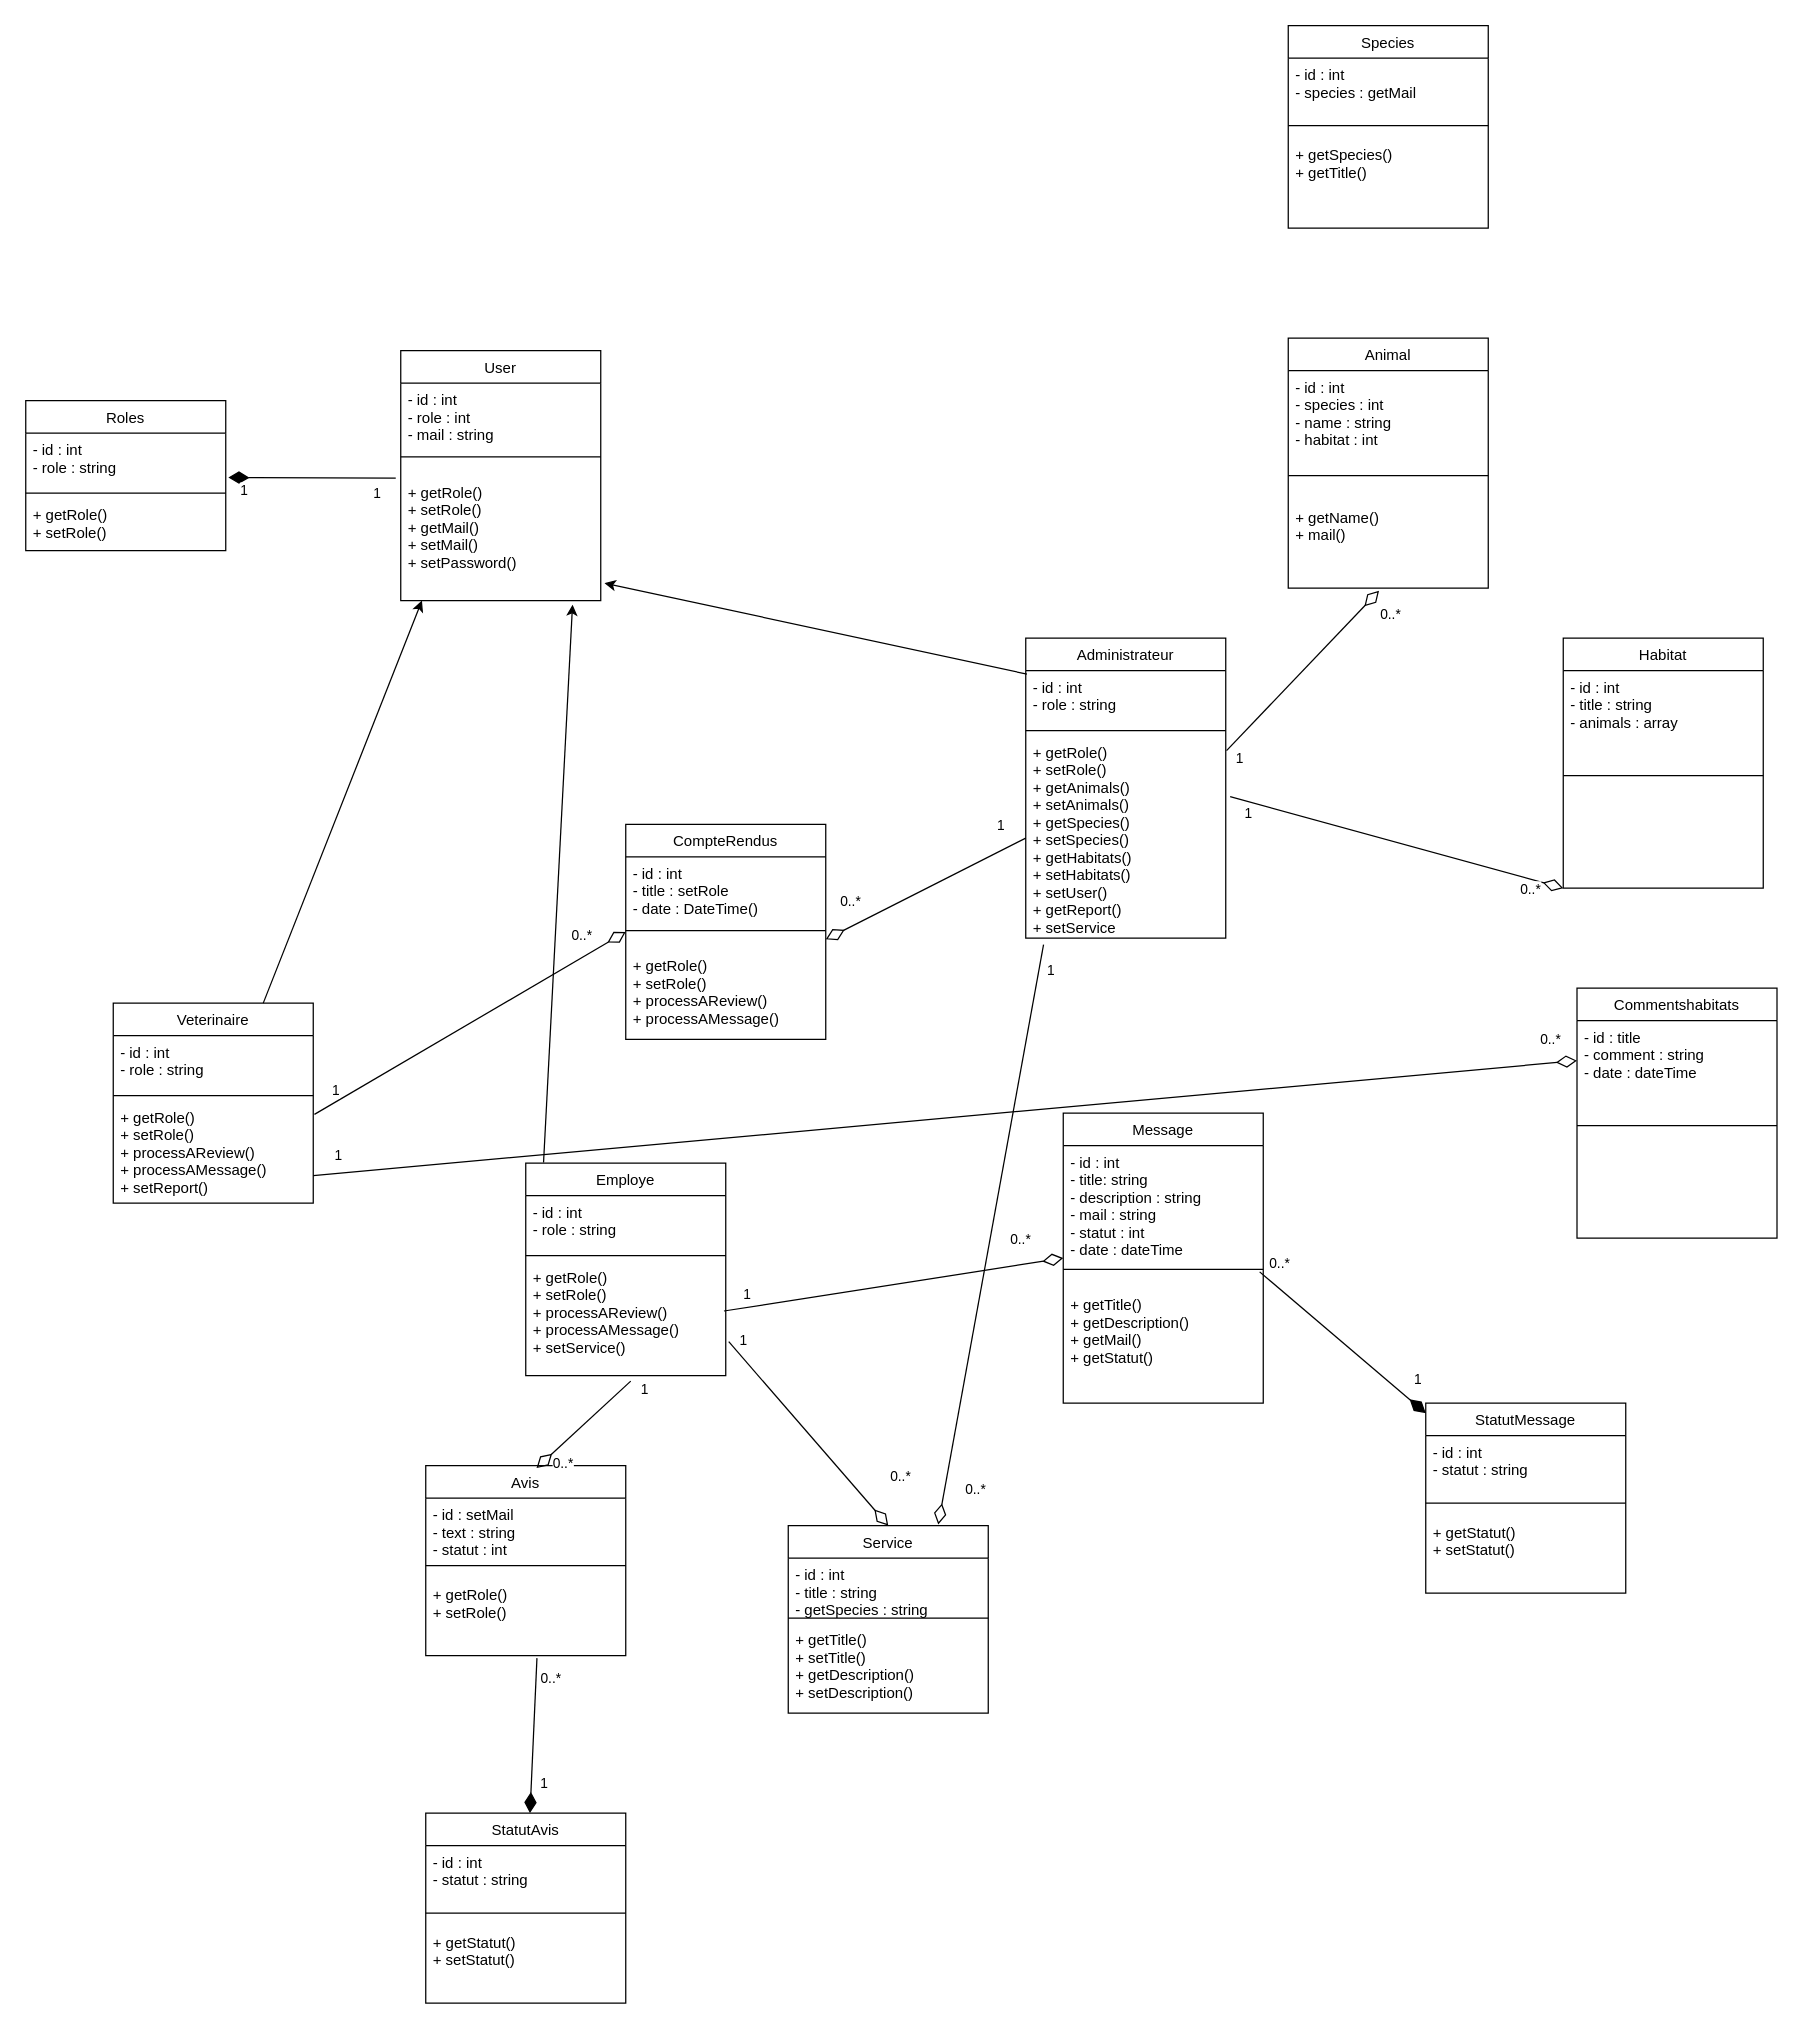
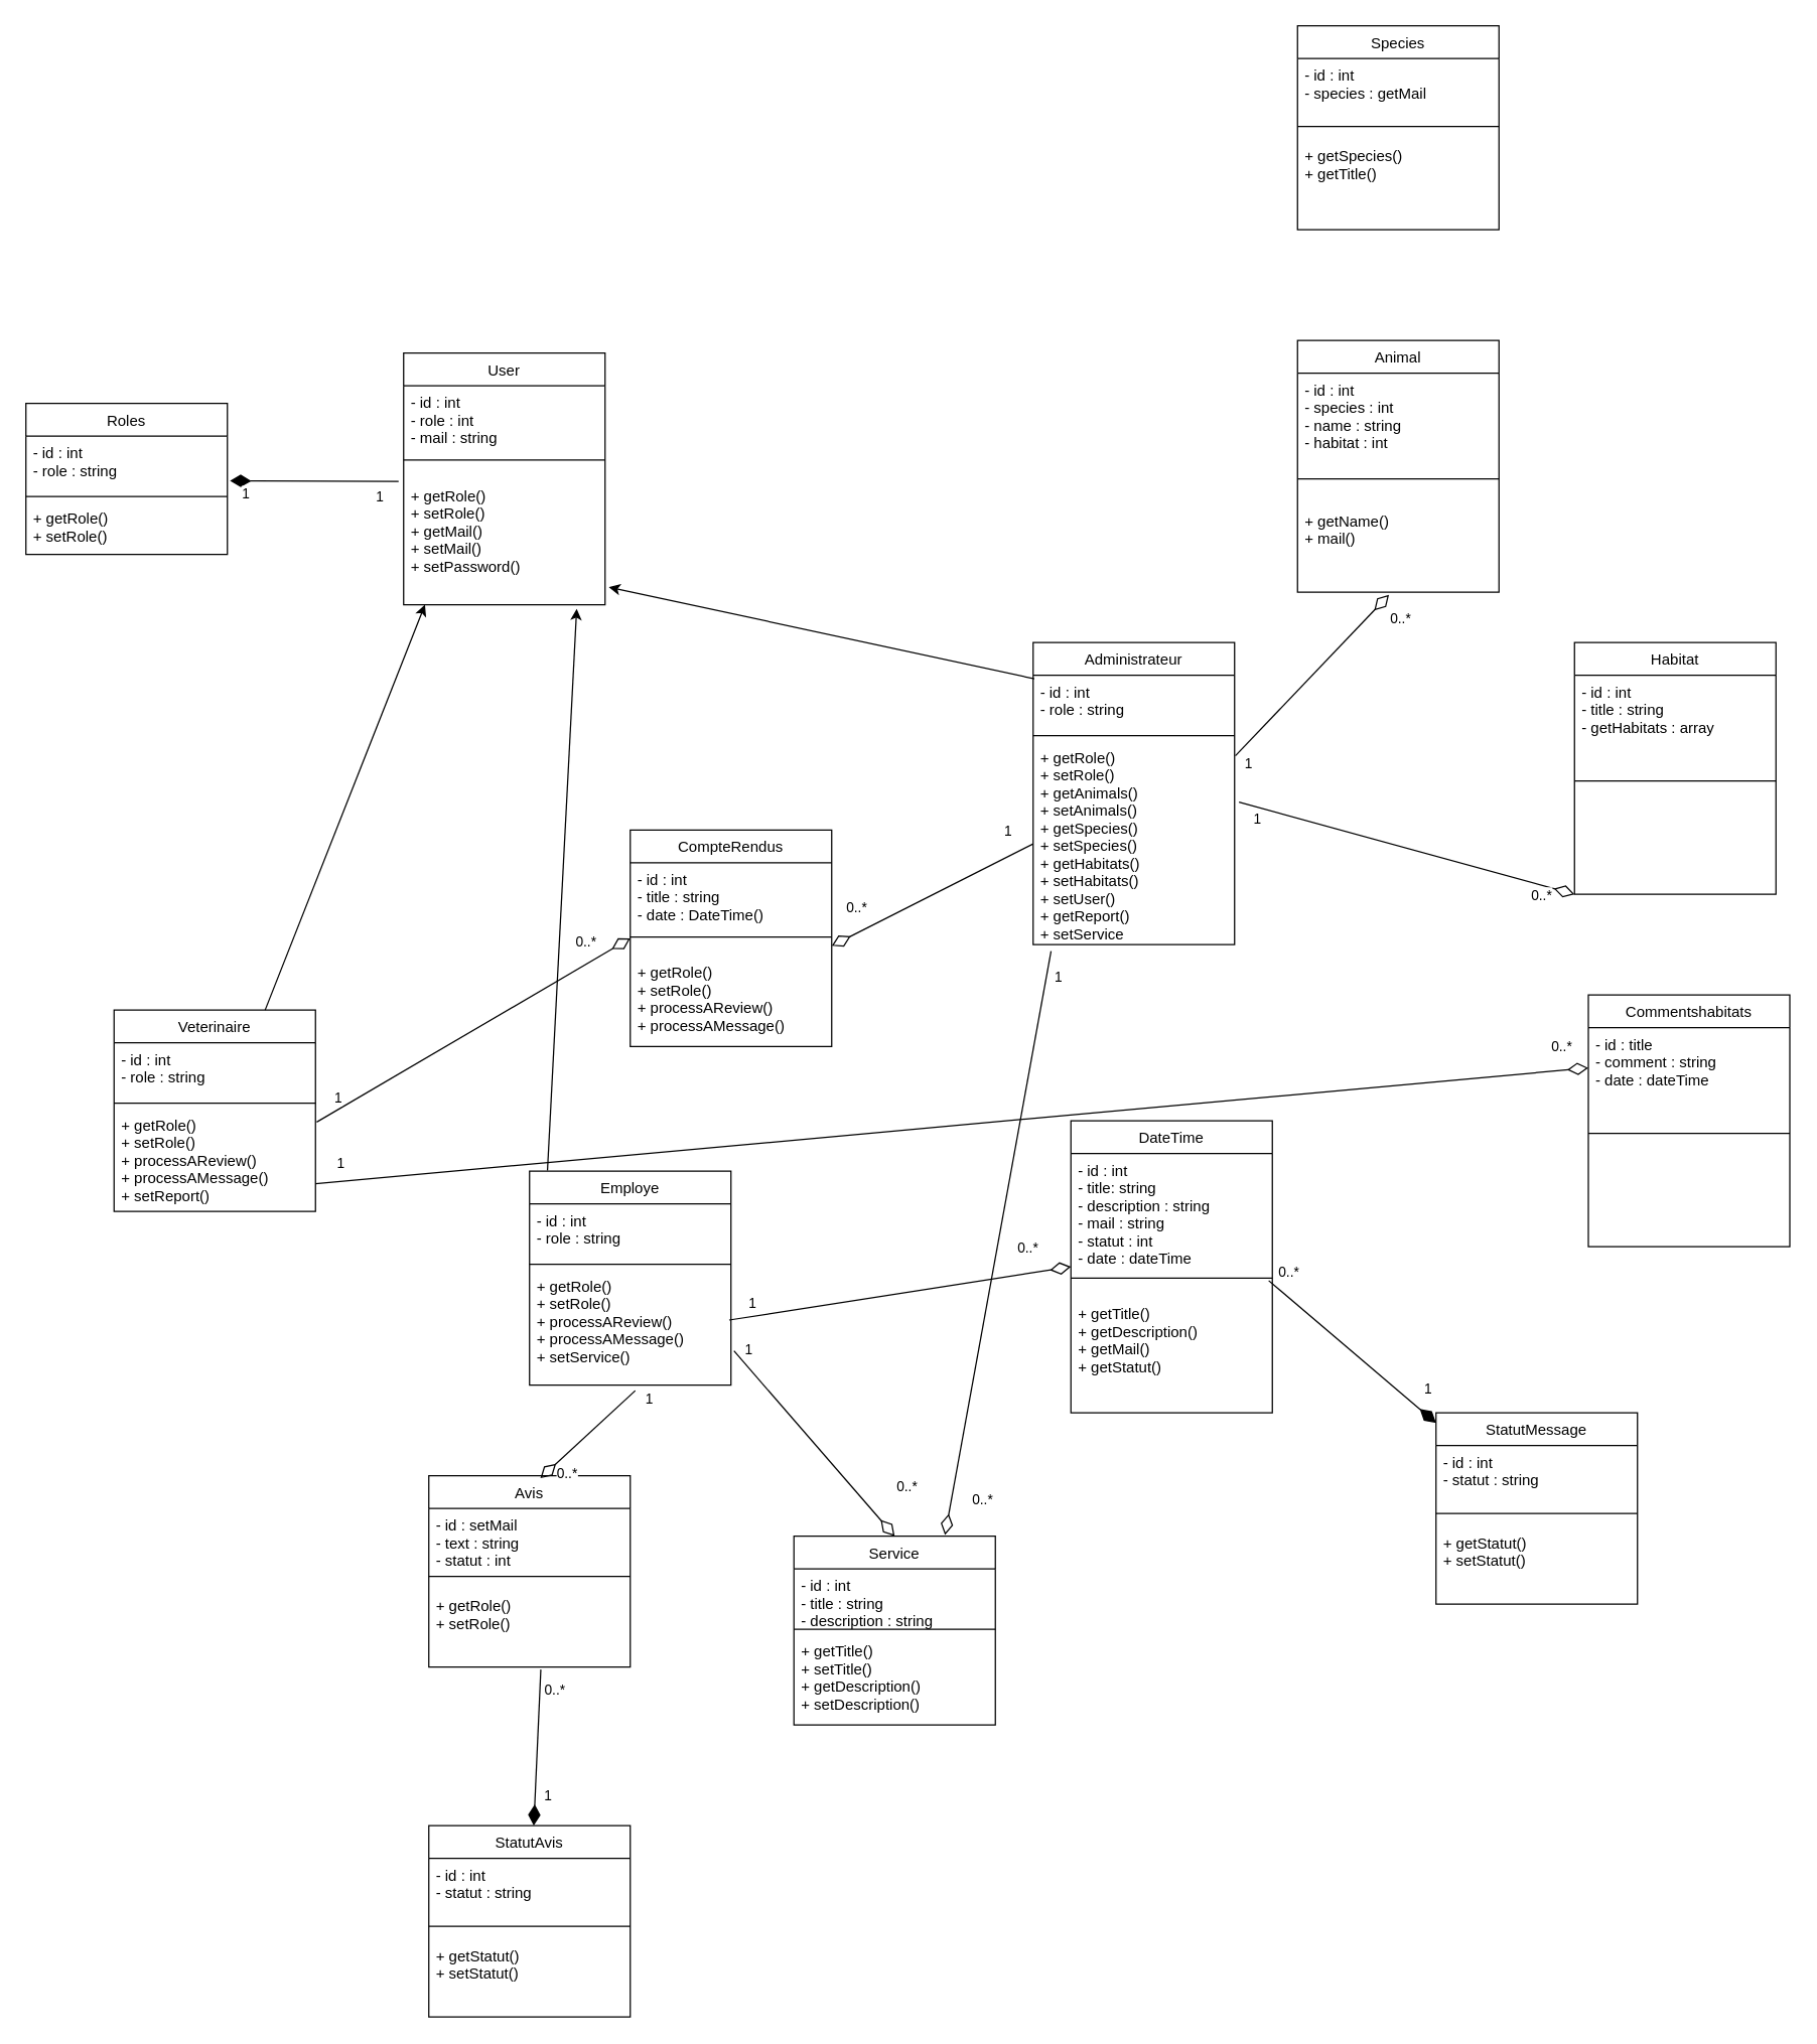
- <mxCell id="55" value="- id : int&#10;- title : string&#10;- animals : array" style="text;align=left;verticalAlign=top;spacingLeft=4;spacingRight=4;overflow=hidden;rotatable=0;points=[[0,0.5],[1,0.5]];portConstraint=eastwest;" vertex="1" parent="54"><mxGeometry y="26" width="160" height="64" as="geometry" /></mxCell>
+ <mxCell id="55" value="- id : int&#10;- title : string&#10;- getHabitats : array" style="text;align=left;verticalAlign=top;spacingLeft=4;spacingRight=4;overflow=hidden;rotatable=0;points=[[0,0.5],[1,0.5]];portConstraint=eastwest;" vertex="1" parent="54"><mxGeometry y="26" width="160" height="64" as="geometry" /></mxCell>
- <mxCell id="71" value="- id : int&#10;- title : setRole&#10;- date : DateTime()" style="text;align=left;verticalAlign=top;spacingLeft=4;spacingRight=4;overflow=hidden;rotatable=0;points=[[0,0.5],[1,0.5]];portConstraint=eastwest;" vertex="1" parent="70"><mxGeometry y="26" width="160" height="44" as="geometry" /></mxCell>
+ <mxCell id="71" value="- id : int&#10;- title : string&#10;- date : DateTime()" style="text;align=left;verticalAlign=top;spacingLeft=4;spacingRight=4;overflow=hidden;rotatable=0;points=[[0,0.5],[1,0.5]];portConstraint=eastwest;" vertex="1" parent="70"><mxGeometry y="26" width="160" height="44" as="geometry" /></mxCell>
- <mxCell id="40" value="Message" style="swimlane;fontStyle=0;align=center;verticalAlign=top;childLayout=stackLayout;horizontal=1;startSize=26;horizontalStack=0;resizeParent=1;resizeLast=0;collapsible=1;marginBottom=0;rounded=0;shadow=0;strokeWidth=1;" vertex="1" parent="1"><mxGeometry x="850" y="890" width="160" height="232" as="geometry"><mxRectangle x="230" y="140" width="160" height="26" as="alternateBounds" /></mxGeometry></mxCell>
+ <mxCell id="40" value="DateTime" style="swimlane;fontStyle=0;align=center;verticalAlign=top;childLayout=stackLayout;horizontal=1;startSize=26;horizontalStack=0;resizeParent=1;resizeLast=0;collapsible=1;marginBottom=0;rounded=0;shadow=0;strokeWidth=1;" vertex="1" parent="1"><mxGeometry x="850" y="890" width="160" height="232" as="geometry"><mxRectangle x="230" y="140" width="160" height="26" as="alternateBounds" /></mxGeometry></mxCell>
- <mxCell id="17" value="- id : int&#10;- title : string&#10;- getSpecies : string" style="text;align=left;verticalAlign=top;spacingLeft=4;spacingRight=4;overflow=hidden;rotatable=0;points=[[0,0.5],[1,0.5]];portConstraint=eastwest;" vertex="1" parent="16"><mxGeometry y="26" width="160" height="44" as="geometry" /></mxCell>
+ <mxCell id="17" value="- id : int&#10;- title : string&#10;- description : string" style="text;align=left;verticalAlign=top;spacingLeft=4;spacingRight=4;overflow=hidden;rotatable=0;points=[[0,0.5],[1,0.5]];portConstraint=eastwest;" vertex="1" parent="16"><mxGeometry y="26" width="160" height="44" as="geometry" /></mxCell>
